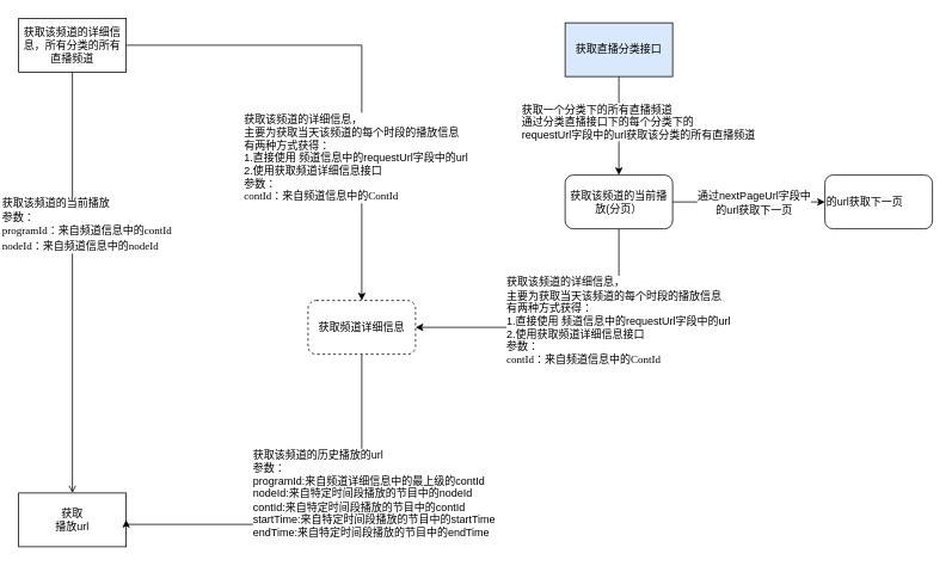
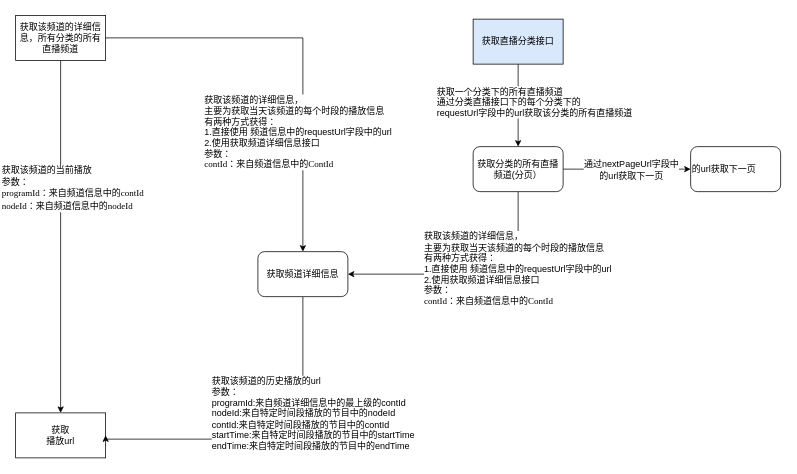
- <mxCell id="15" value="获取该频道的当前播放(分页）" style="rounded=1;whiteSpace=wrap;html=1;" vertex="1" parent="1"><mxGeometry x="630" y="195" width="120" height="60" as="geometry" /></mxCell>
+ <mxCell id="15" value="获取分类的所有直播频道(分页）" style="rounded=1;whiteSpace=wrap;html=1;" vertex="1" parent="1"><mxGeometry x="630" y="195" width="120" height="60" as="geometry" /></mxCell>
- <mxCell id="18" value="获取频道详细信息" style="rounded=1;whiteSpace=wrap;html=1;dashed=1;" vertex="1" parent="1"><mxGeometry x="343" y="335" width="120" height="60" as="geometry" /></mxCell>
+ <mxCell id="18" value="获取频道详细信息" style="rounded=1;whiteSpace=wrap;html=1;" vertex="1" parent="1"><mxGeometry x="343" y="335" width="120" height="60" as="geometry" /></mxCell>
- <mxCell id="2" style="edgeStyle=orthogonalEdgeStyle;rounded=0;orthogonalLoop=1;jettySize=auto;html=1;entryX=0.5;entryY=0;entryDx=0;entryDy=0;endArrow=open;" edge="1" parent="1" source="6" target="7"><mxGeometry relative="1" as="geometry" /></mxCell>
+ <mxCell id="2" style="edgeStyle=orthogonalEdgeStyle;rounded=0;orthogonalLoop=1;jettySize=auto;html=1;entryX=0.5;entryY=0;entryDx=0;entryDy=0;" edge="1" parent="1" source="6" target="7"><mxGeometry relative="1" as="geometry" /></mxCell>
